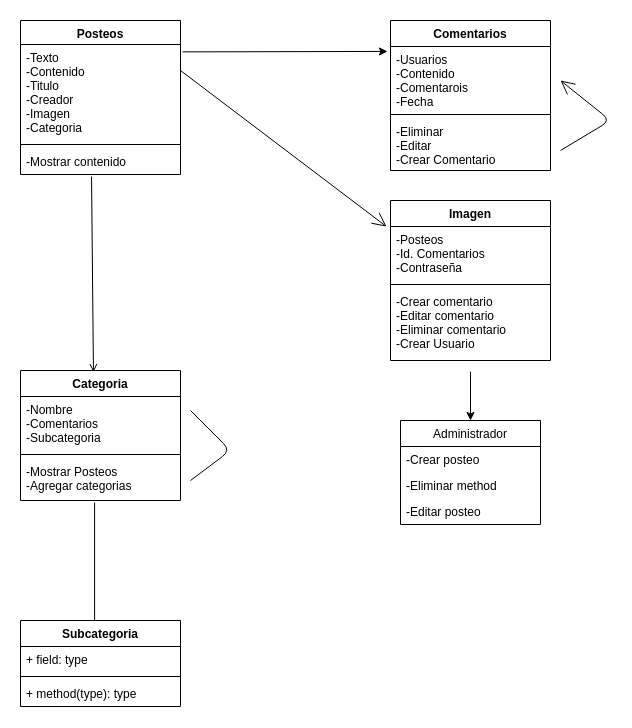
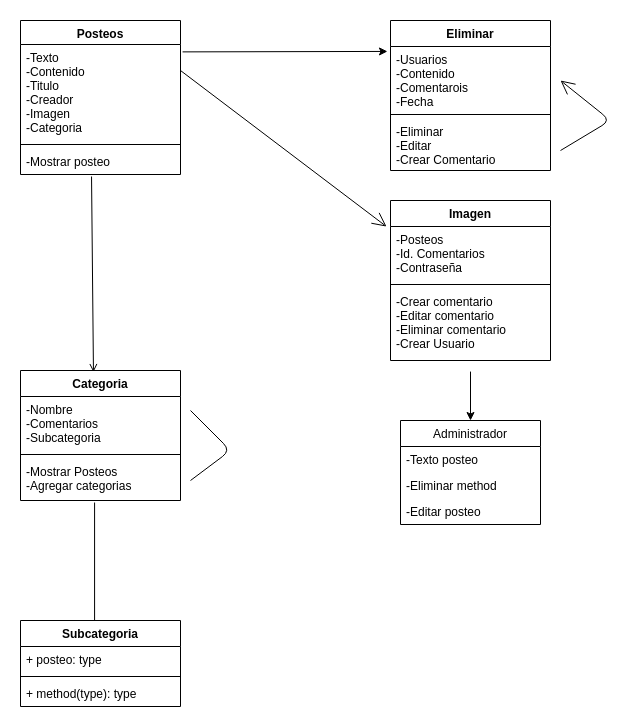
- <mxCell id="6" value="Comentarios" style="swimlane;fontStyle=1;align=center;verticalAlign=top;childLayout=stackLayout;horizontal=1;startSize=26;horizontalStack=0;resizeParent=1;resizeParentMax=0;resizeLast=0;collapsible=1;marginBottom=0;" vertex="1" parent="1"><mxGeometry x="390" y="20" width="160" height="150" as="geometry" /></mxCell>
+ <mxCell id="6" value="Eliminar" style="swimlane;fontStyle=1;align=center;verticalAlign=top;childLayout=stackLayout;horizontal=1;startSize=26;horizontalStack=0;resizeParent=1;resizeParentMax=0;resizeLast=0;collapsible=1;marginBottom=0;" vertex="1" parent="1"><mxGeometry x="390" y="20" width="160" height="150" as="geometry" /></mxCell>
- <mxCell id="5" value="-Mostrar contenido" style="text;strokeColor=none;fillColor=none;align=left;verticalAlign=top;spacingLeft=4;spacingRight=4;overflow=hidden;rotatable=0;points=[[0,0.5],[1,0.5]];portConstraint=eastwest;" vertex="1" parent="2"><mxGeometry y="128" width="160" height="26" as="geometry" /></mxCell>
+ <mxCell id="5" value="-Mostrar posteo" style="text;strokeColor=none;fillColor=none;align=left;verticalAlign=top;spacingLeft=4;spacingRight=4;overflow=hidden;rotatable=0;points=[[0,0.5],[1,0.5]];portConstraint=eastwest;" vertex="1" parent="2"><mxGeometry y="128" width="160" height="26" as="geometry" /></mxCell>
- <mxCell id="15" value="-Crear posteo&#10;" style="text;strokeColor=none;fillColor=none;align=left;verticalAlign=top;spacingLeft=4;spacingRight=4;overflow=hidden;rotatable=0;points=[[0,0.5],[1,0.5]];portConstraint=eastwest;" vertex="1" parent="14"><mxGeometry y="26" width="140" height="26" as="geometry" /></mxCell>
+ <mxCell id="15" value="-Texto posteo&#10;" style="text;strokeColor=none;fillColor=none;align=left;verticalAlign=top;spacingLeft=4;spacingRight=4;overflow=hidden;rotatable=0;points=[[0,0.5],[1,0.5]];portConstraint=eastwest;" vertex="1" parent="14"><mxGeometry y="26" width="140" height="26" as="geometry" /></mxCell>
- <mxCell id="27" value="+ field: type" style="text;strokeColor=none;fillColor=none;align=left;verticalAlign=top;spacingLeft=4;spacingRight=4;overflow=hidden;rotatable=0;points=[[0,0.5],[1,0.5]];portConstraint=eastwest;" vertex="1" parent="26"><mxGeometry y="26" width="160" height="26" as="geometry" /></mxCell>
+ <mxCell id="27" value="+ posteo: type" style="text;strokeColor=none;fillColor=none;align=left;verticalAlign=top;spacingLeft=4;spacingRight=4;overflow=hidden;rotatable=0;points=[[0,0.5],[1,0.5]];portConstraint=eastwest;" vertex="1" parent="26"><mxGeometry y="26" width="160" height="26" as="geometry" /></mxCell>
